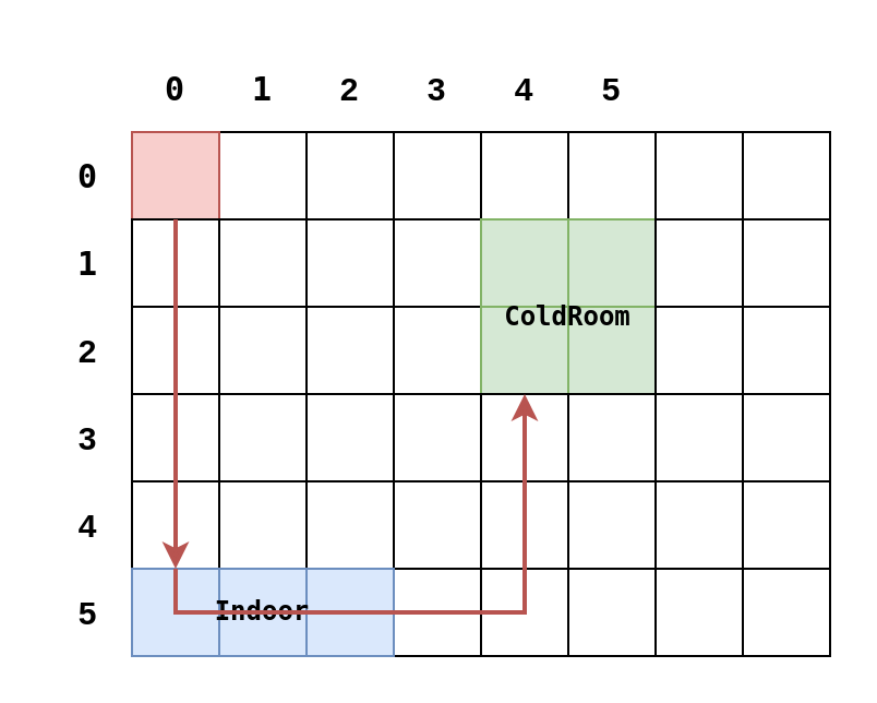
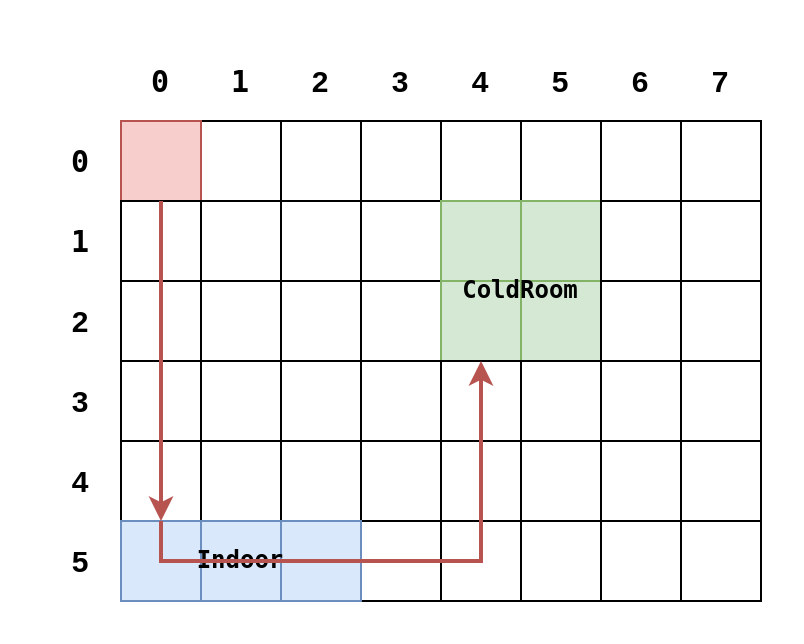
+ <mxCell id="43" value="&lt;font size=&quot;1&quot;&gt;&lt;b style=&quot;font-size: 15px;&quot;&gt;6&lt;/b&gt;&lt;/font&gt;" style="text;html=1;strokeColor=none;fillColor=none;align=center;verticalAlign=middle;whiteSpace=wrap;rounded=0;container=0;" vertex="1" parent="2"><mxGeometry x="280" width="40" height="40" as="geometry" /></mxCell>
+ <mxCell id="44" value="&lt;font size=&quot;1&quot;&gt;&lt;b style=&quot;font-size: 15px;&quot;&gt;7&lt;/b&gt;&lt;/font&gt;" style="text;html=1;strokeColor=none;fillColor=none;align=center;verticalAlign=middle;whiteSpace=wrap;rounded=0;container=0;" vertex="1" parent="2"><mxGeometry x="320" width="40" height="40" as="geometry" /></mxCell>
